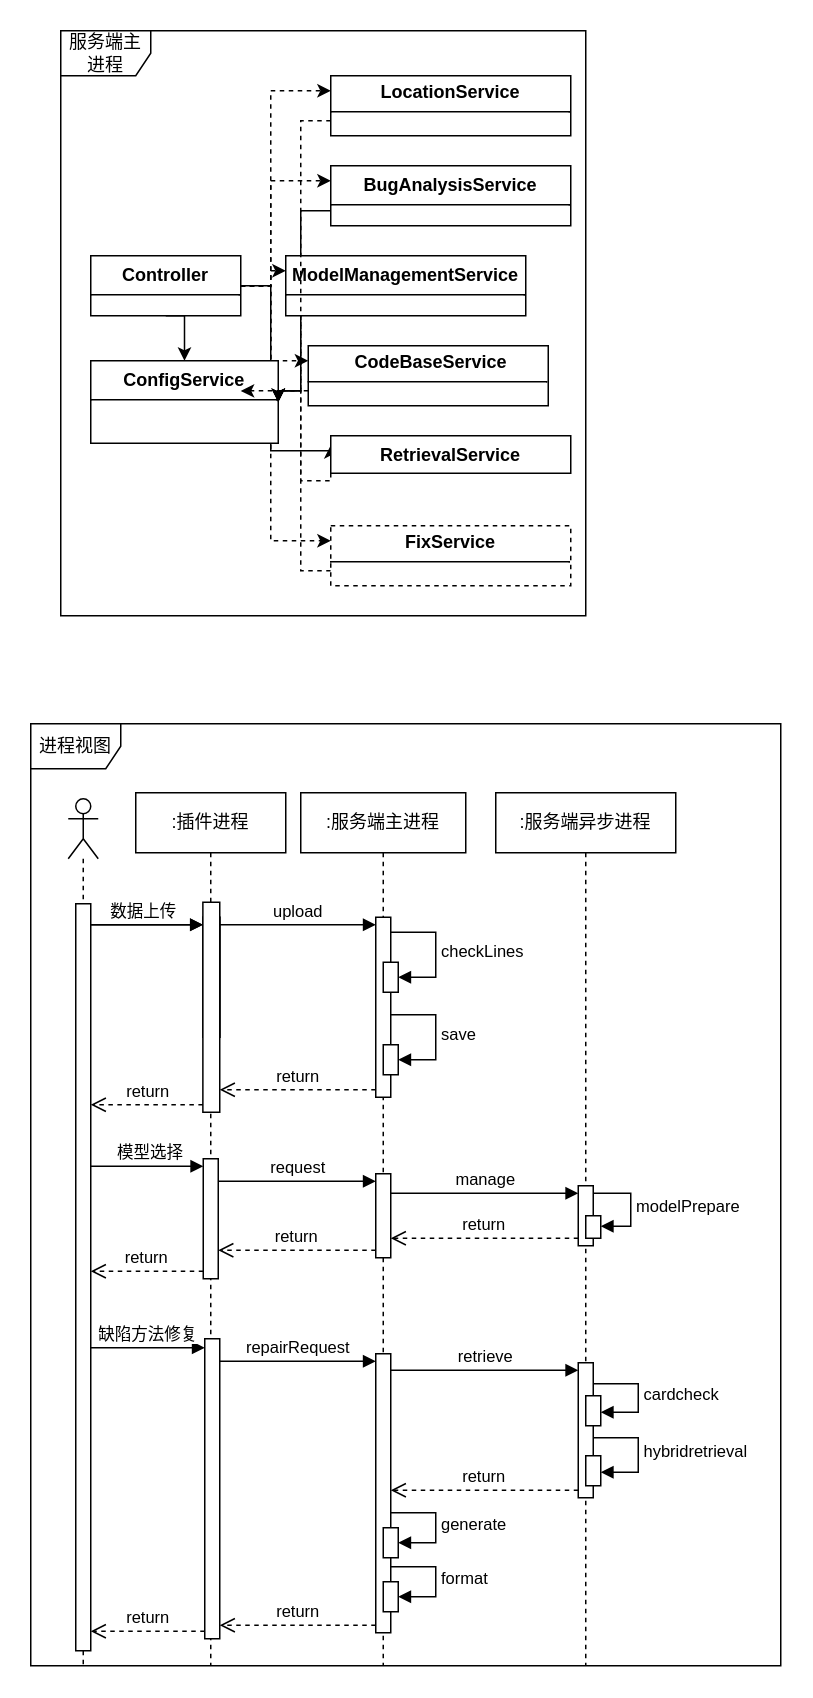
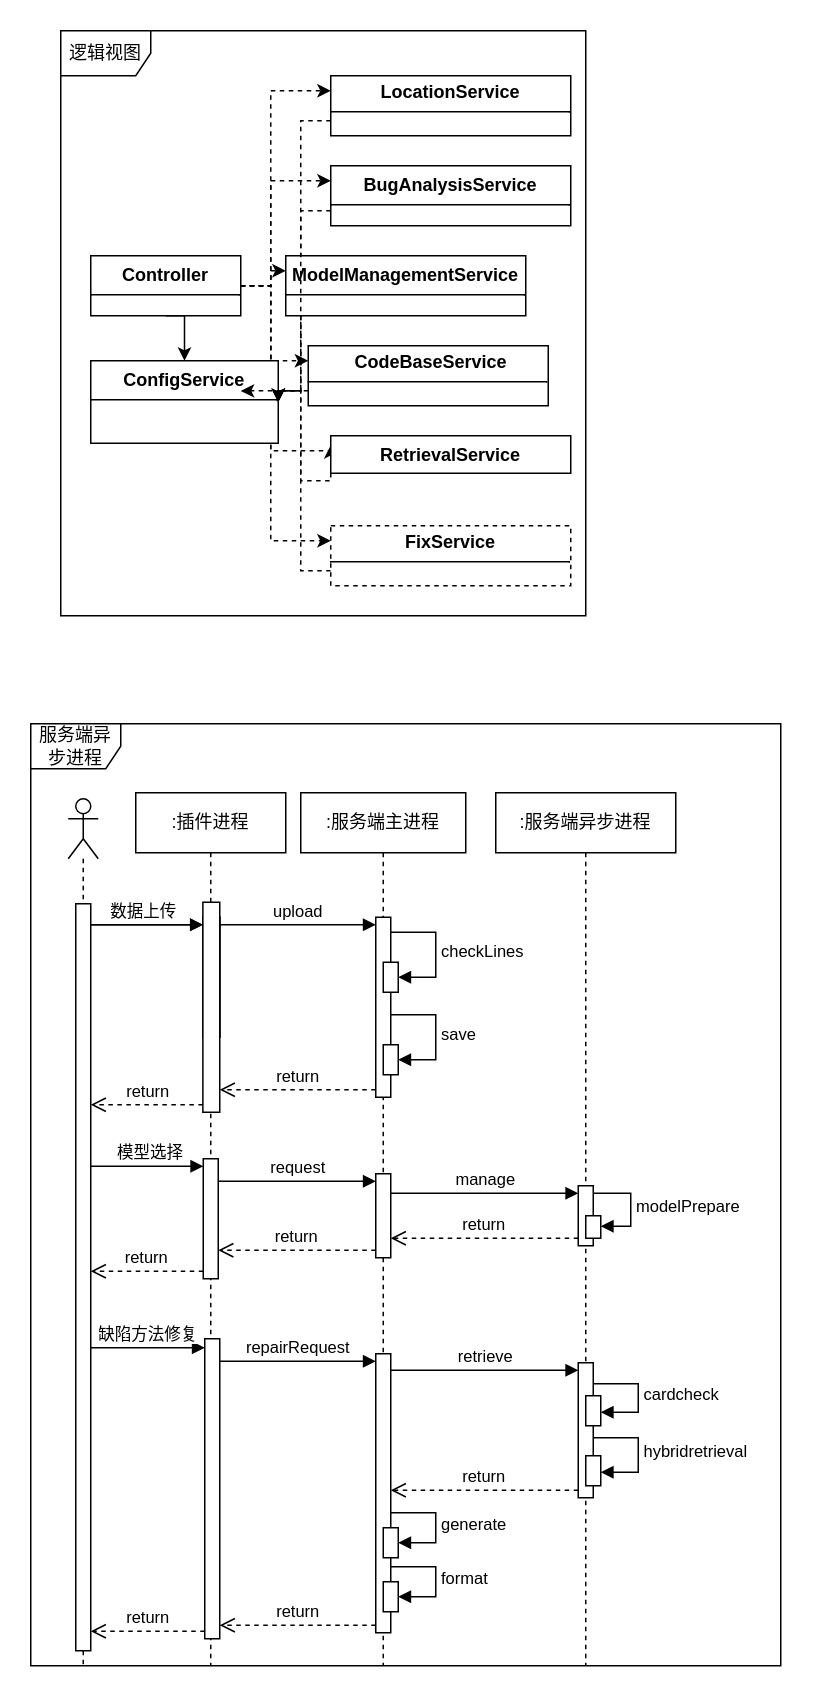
- <mxCell id="11" value="服务端主进程" style="shape=umlFrame;whiteSpace=wrap;html=1;pointerEvents=0;" vertex="1" parent="10"><mxGeometry width="350" height="390" as="geometry" /></mxCell>
+ <mxCell id="11" value="逻辑视图" style="shape=umlFrame;whiteSpace=wrap;html=1;pointerEvents=0;" vertex="1" parent="10"><mxGeometry width="350" height="390" as="geometry" /></mxCell>
- <mxCell id="21" style="edgeStyle=orthogonalEdgeStyle;rounded=0;orthogonalLoop=1;jettySize=auto;html=1;exitX=0;exitY=0.75;exitDx=0;exitDy=0;entryX=1;entryY=0.5;entryDx=0;entryDy=0;dashed=0;" edge="1" parent="10" source="22" target="25"><mxGeometry relative="1" as="geometry"><Array as="points"><mxPoint x="160" y="120" /><mxPoint x="160" y="240" /></Array></mxGeometry></mxCell>
+ <mxCell id="21" style="edgeStyle=orthogonalEdgeStyle;rounded=0;orthogonalLoop=1;jettySize=auto;html=1;exitX=0;exitY=0.75;exitDx=0;exitDy=0;entryX=1;entryY=0.5;entryDx=0;entryDy=0;dashed=1;" edge="1" parent="10" source="22" target="25"><mxGeometry relative="1" as="geometry"><Array as="points"><mxPoint x="160" y="120" /><mxPoint x="160" y="240" /></Array></mxGeometry></mxCell>
- <mxCell id="17" style="edgeStyle=orthogonalEdgeStyle;rounded=0;orthogonalLoop=1;jettySize=auto;html=1;exitX=1;exitY=0.5;exitDx=0;exitDy=0;entryX=0;entryY=0.25;entryDx=0;entryDy=0;dashed=0;" edge="1" parent="10" source="19" target="27"><mxGeometry relative="1" as="geometry"><Array as="points"><mxPoint x="140" y="170" /><mxPoint x="140" y="280" /></Array></mxGeometry></mxCell>
+ <mxCell id="17" style="edgeStyle=orthogonalEdgeStyle;rounded=0;orthogonalLoop=1;jettySize=auto;html=1;exitX=1;exitY=0.5;exitDx=0;exitDy=0;entryX=0;entryY=0.25;entryDx=0;entryDy=0;dashed=1;" edge="1" parent="10" source="19" target="27"><mxGeometry relative="1" as="geometry"><Array as="points"><mxPoint x="140" y="170" /><mxPoint x="140" y="280" /></Array></mxGeometry></mxCell>
- <mxCell id="35" value="进程视图" style="shape=umlFrame;whiteSpace=wrap;html=1;pointerEvents=0;" vertex="1" parent="1"><mxGeometry x="20" y="482" width="500" height="628" as="geometry" /></mxCell>
+ <mxCell id="35" value="服务端异步进程" style="shape=umlFrame;whiteSpace=wrap;html=1;pointerEvents=0;" vertex="1" parent="1"><mxGeometry x="20" y="482" width="500" height="628" as="geometry" /></mxCell>
